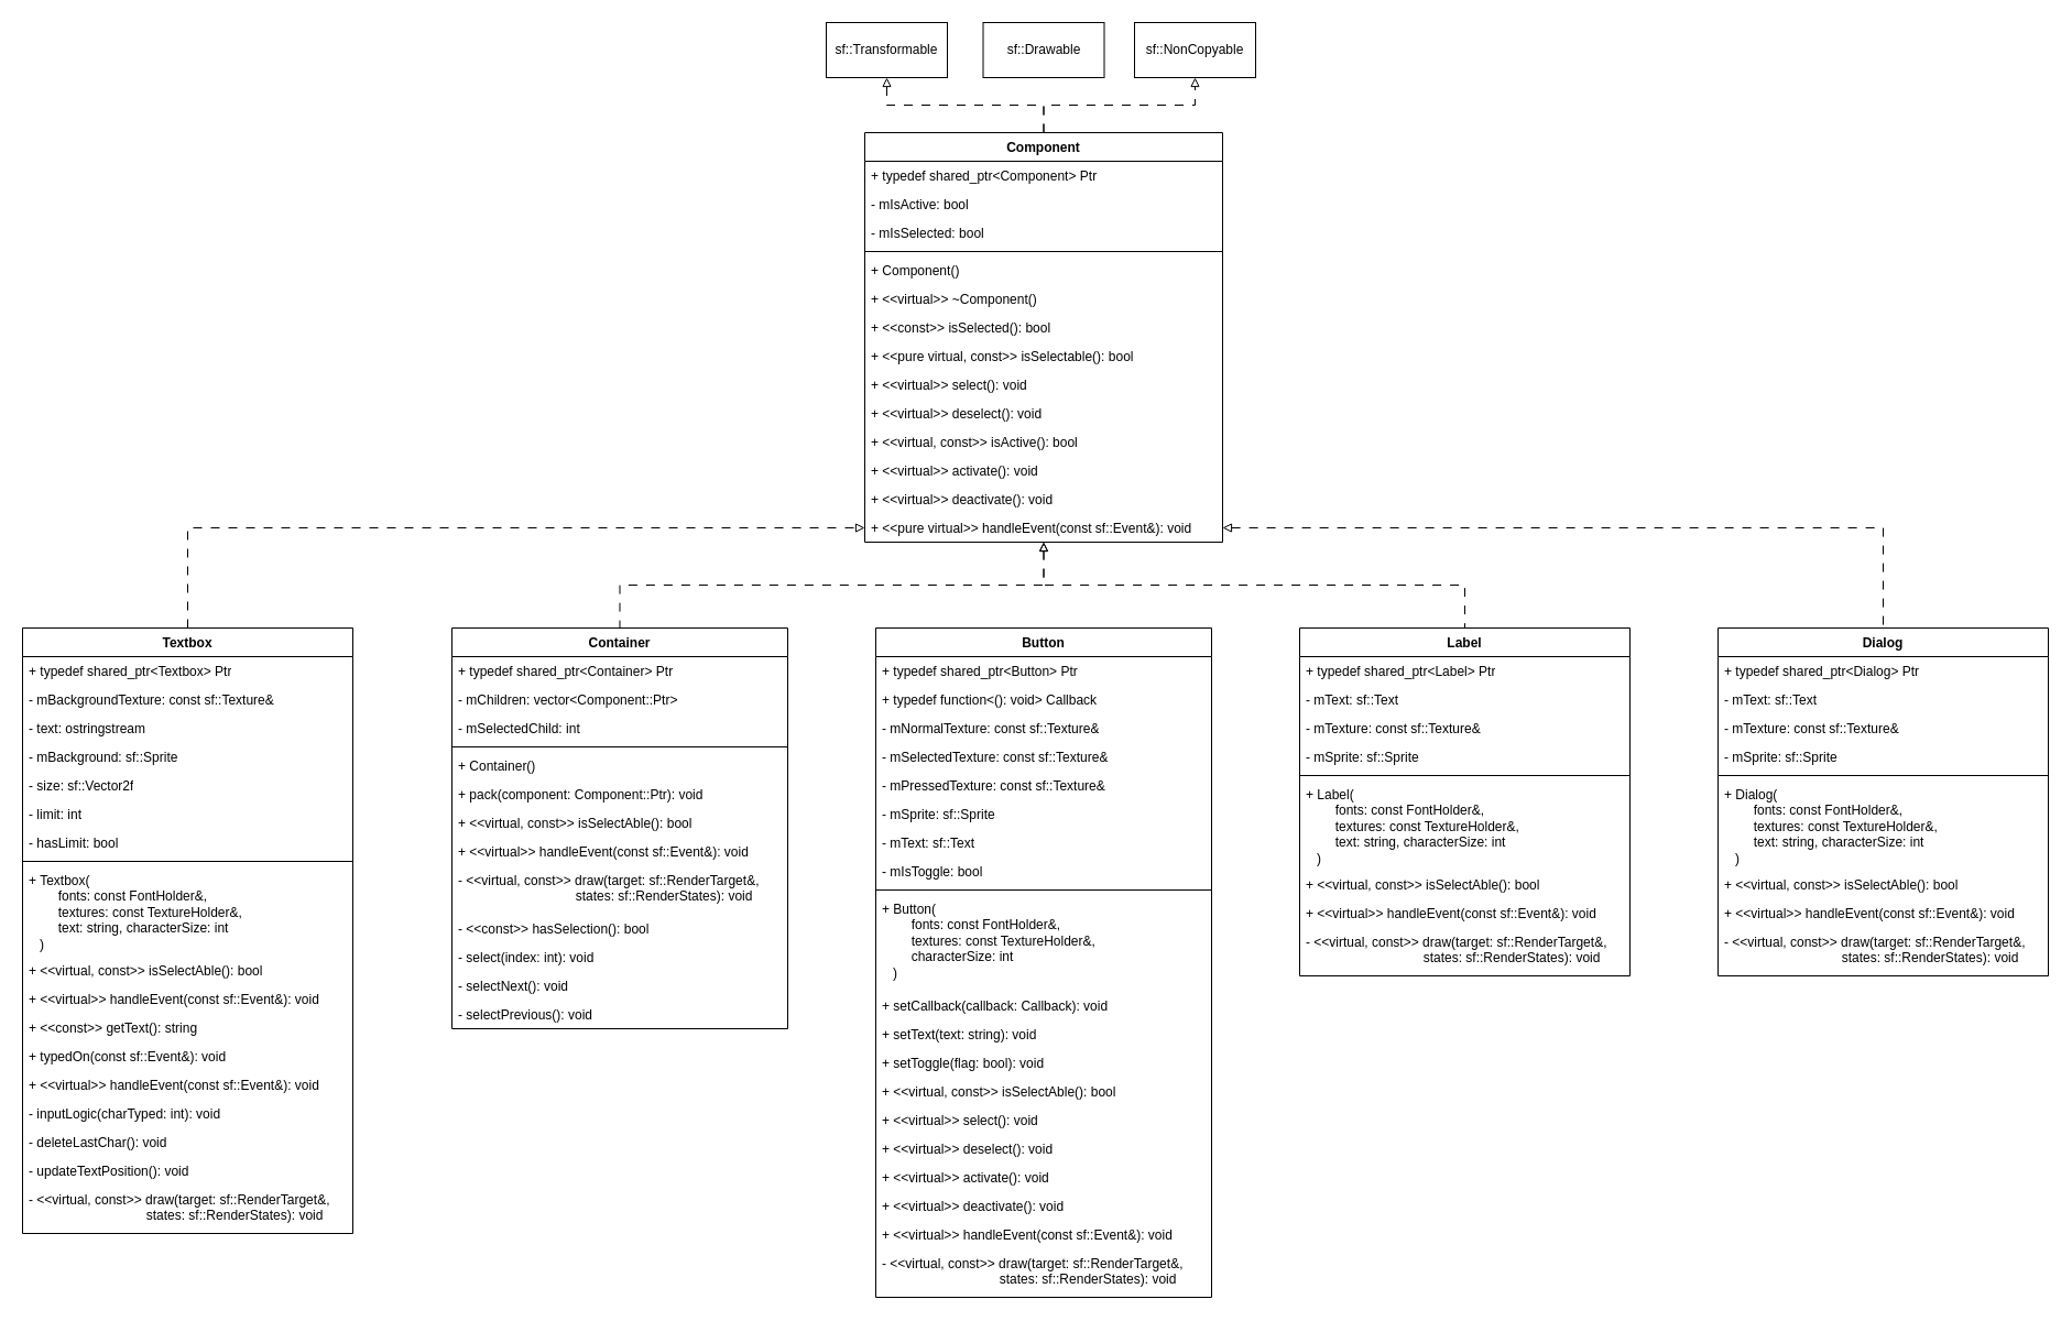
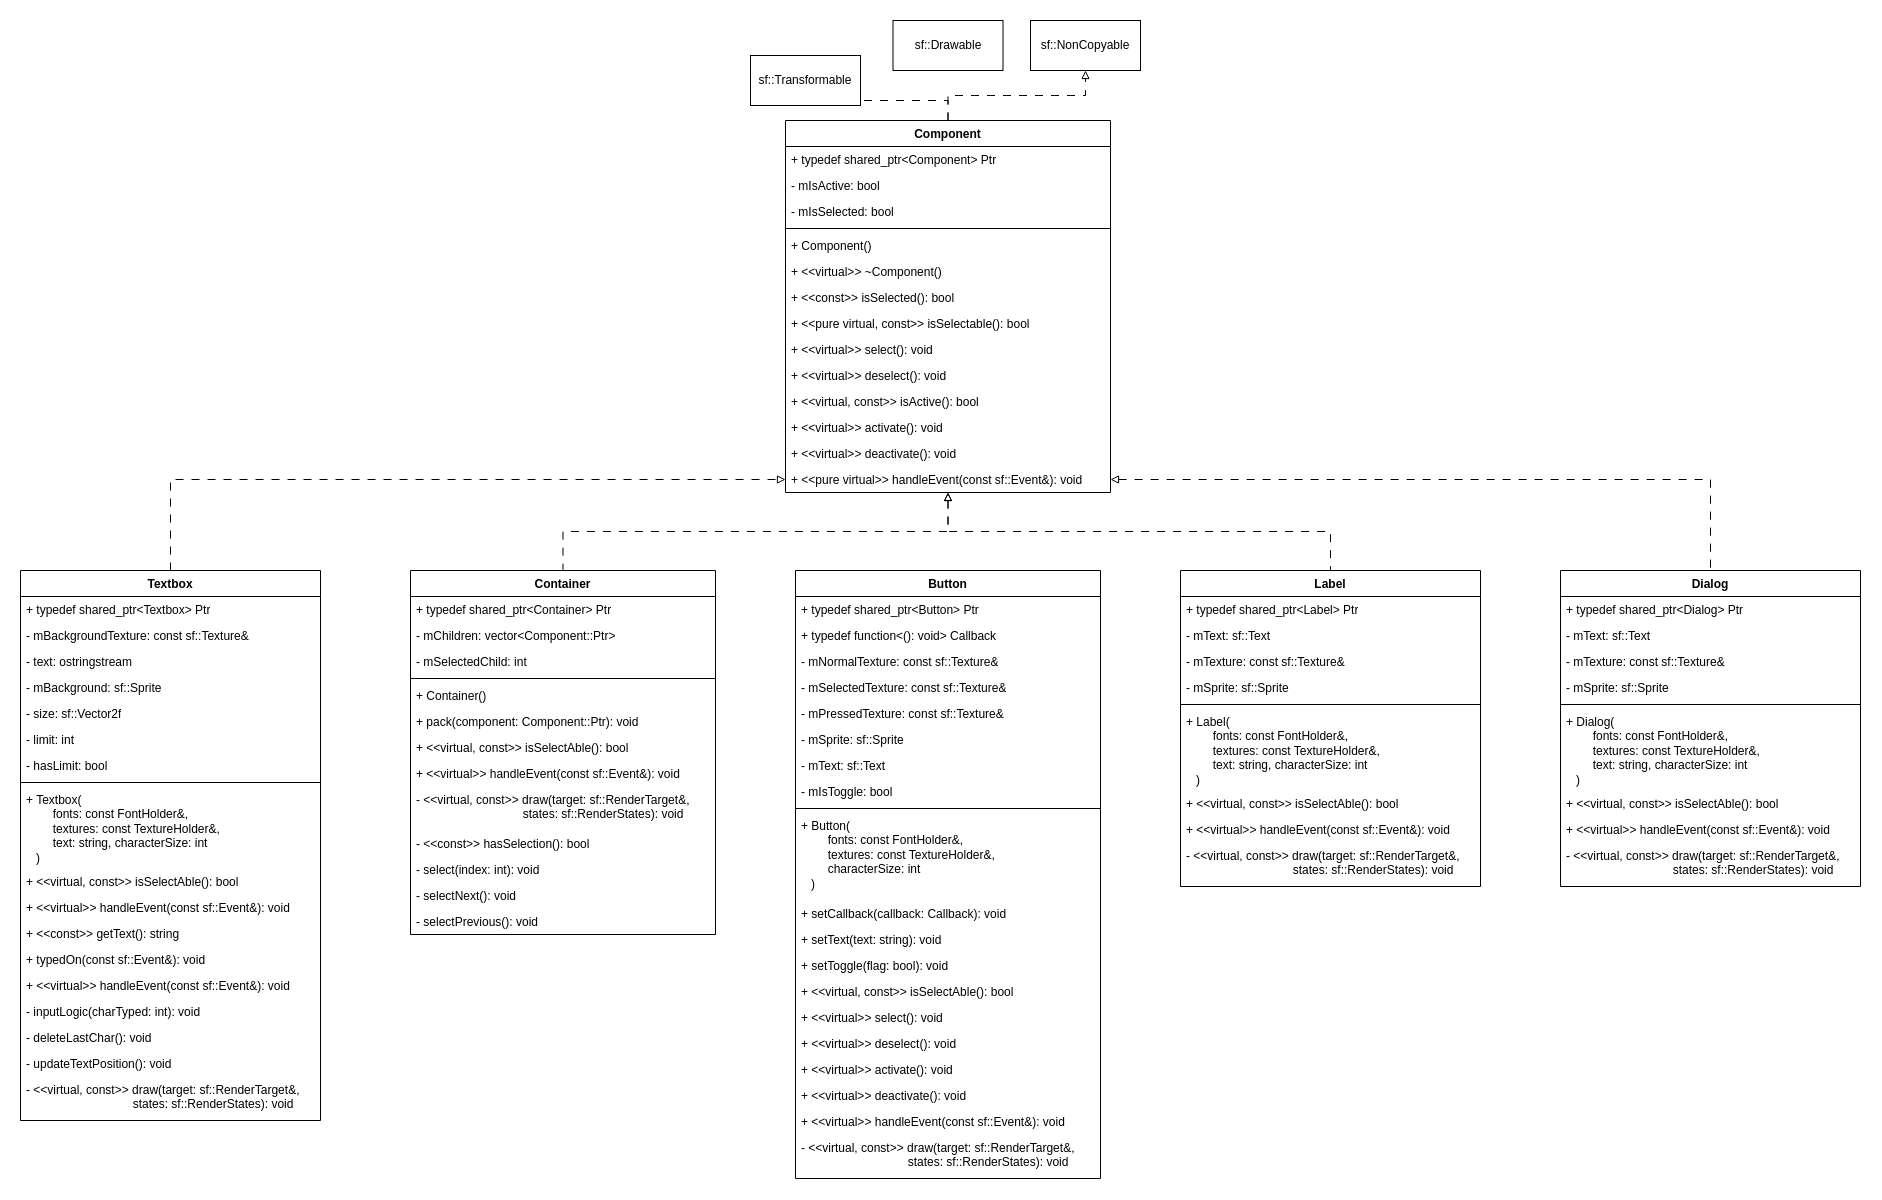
- <mxCell id="21" value="sf::Transformable" style="html=1;whiteSpace=wrap;" vertex="1" parent="1"><mxGeometry x="750" width="110" height="50" as="geometry" y="20" /></mxCell>
+ <mxCell id="21" value="sf::Transformable" style="html=1;whiteSpace=wrap;" vertex="1" parent="1"><mxGeometry x="750" y="55" width="110" height="50" as="geometry" /></mxCell>
